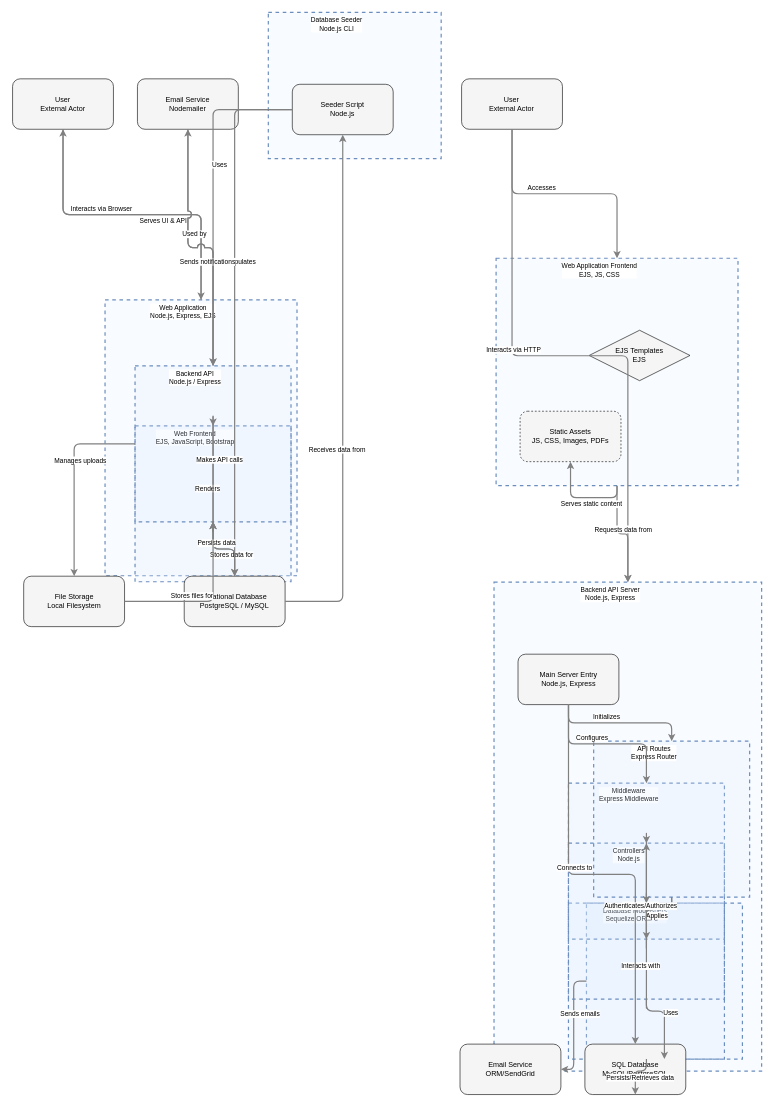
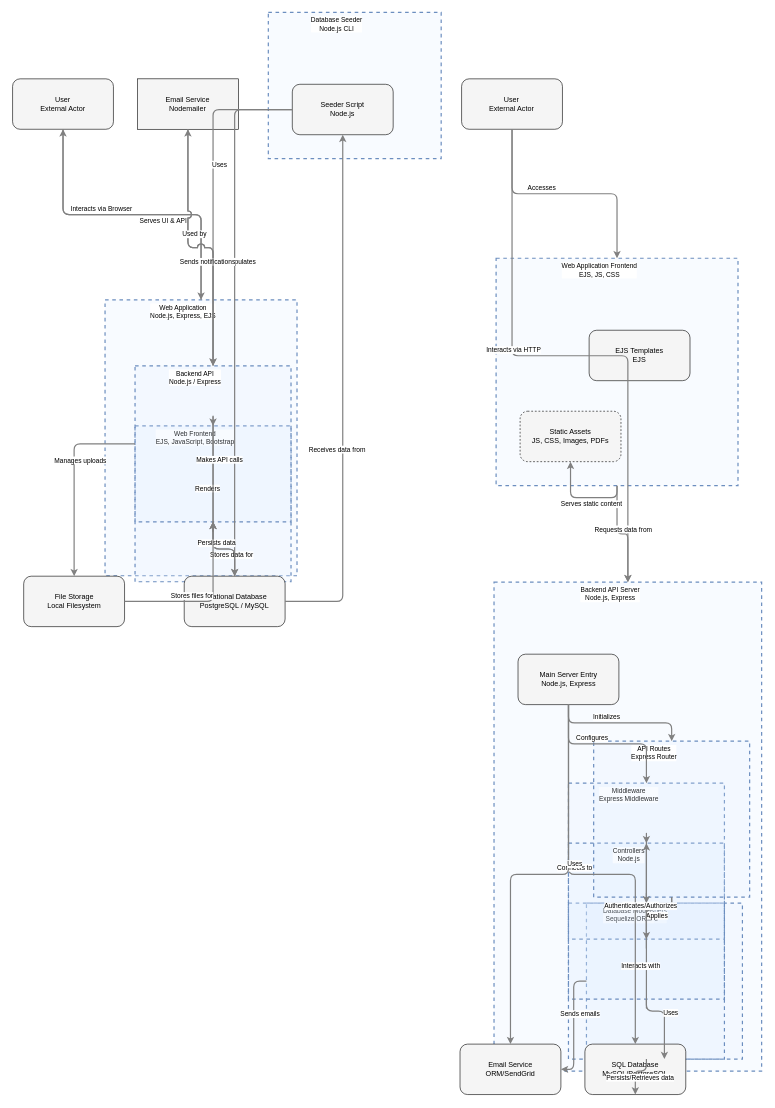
- <mxCell id="29" value="Email Service&lt;br&gt;Nodemailer" style="rounded=1;whiteSpace=wrap;html=1;fillColor=#f5f5f5" vertex="1" parent="1"><mxGeometry x="228.158" y="130.921" width="168.158" height="84.079" as="geometry" /></mxCell>
+ <mxCell id="29" value="Email Service&lt;br&gt;Nodemailer" style="whiteSpace=wrap;html=1;fillColor=#f5f5f5;rounded=0;" vertex="1" parent="1"><mxGeometry x="228.158" y="130.921" width="168.158" height="84.079" as="geometry" /></mxCell>
- <mxCell id="32" value="EJS Templates&lt;br&gt;EJS" style="rhombus;whiteSpace=wrap;html=1;fillColor=#f5f5f5;" vertex="1" parent="16"><mxGeometry x="155.079" y="120" width="168.158" height="84.079" as="geometry" /></mxCell>
+ <mxCell id="32" value="EJS Templates&lt;br&gt;EJS" style="rounded=1;whiteSpace=wrap;html=1;fillColor=#f5f5f5" vertex="1" parent="16"><mxGeometry x="155.079" y="120" width="168.158" height="84.079" as="geometry" /></mxCell>
+ <mxCell id="57" style="edgeStyle=orthogonalEdgeStyle;rounded=1;orthogonalLoop=1;jettySize=auto;html=1;strokeColor=#808080;strokeWidth=2;jumpStyle=arc;jumpSize=10;spacing=15;labelBackgroundColor=white;labelBorderColor=none" edge="1" parent="1" source="31" target="26"><mxGeometry relative="1" as="geometry" /></mxCell>
+ <mxCell id="58" value="Uses" style="edgeLabel;html=1;align=center;verticalAlign=middle;resizable=0;points=[];" vertex="1" connectable="0" parent="57"><mxGeometry x="-0.2" y="10" relative="1" as="geometry"><mxPoint as="offset" /></mxGeometry></mxCell>
